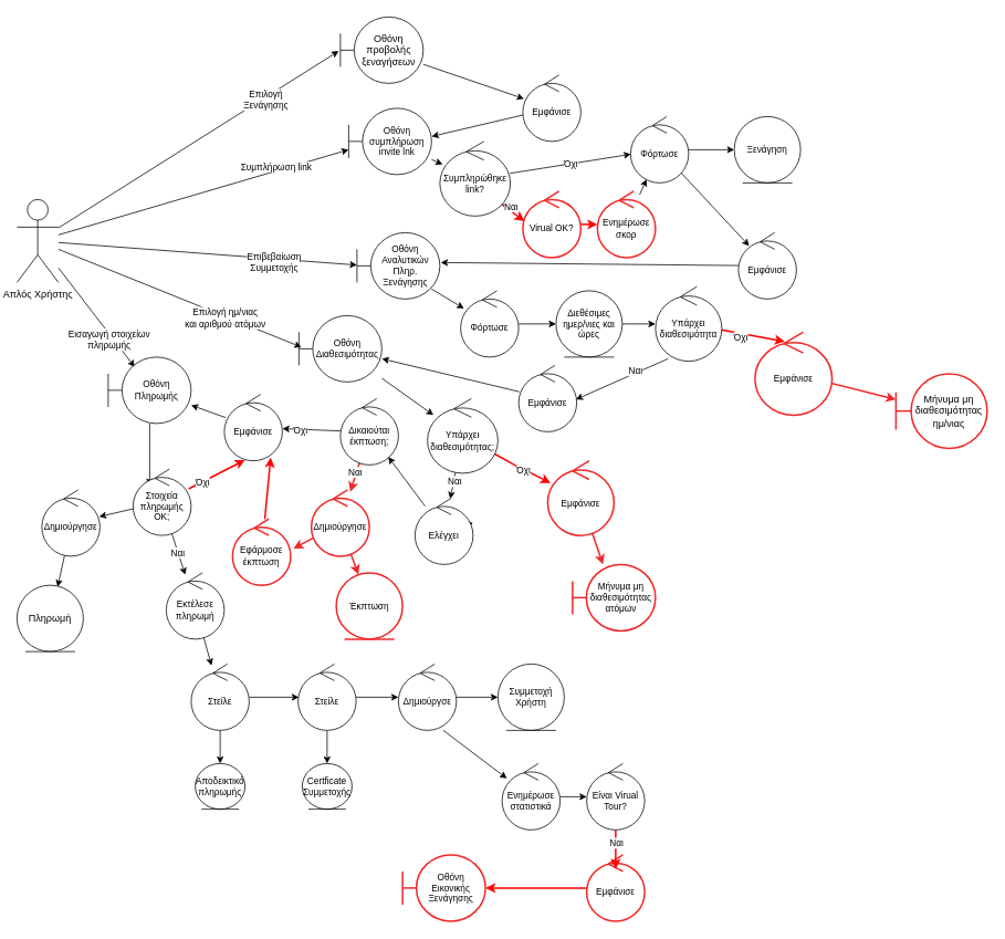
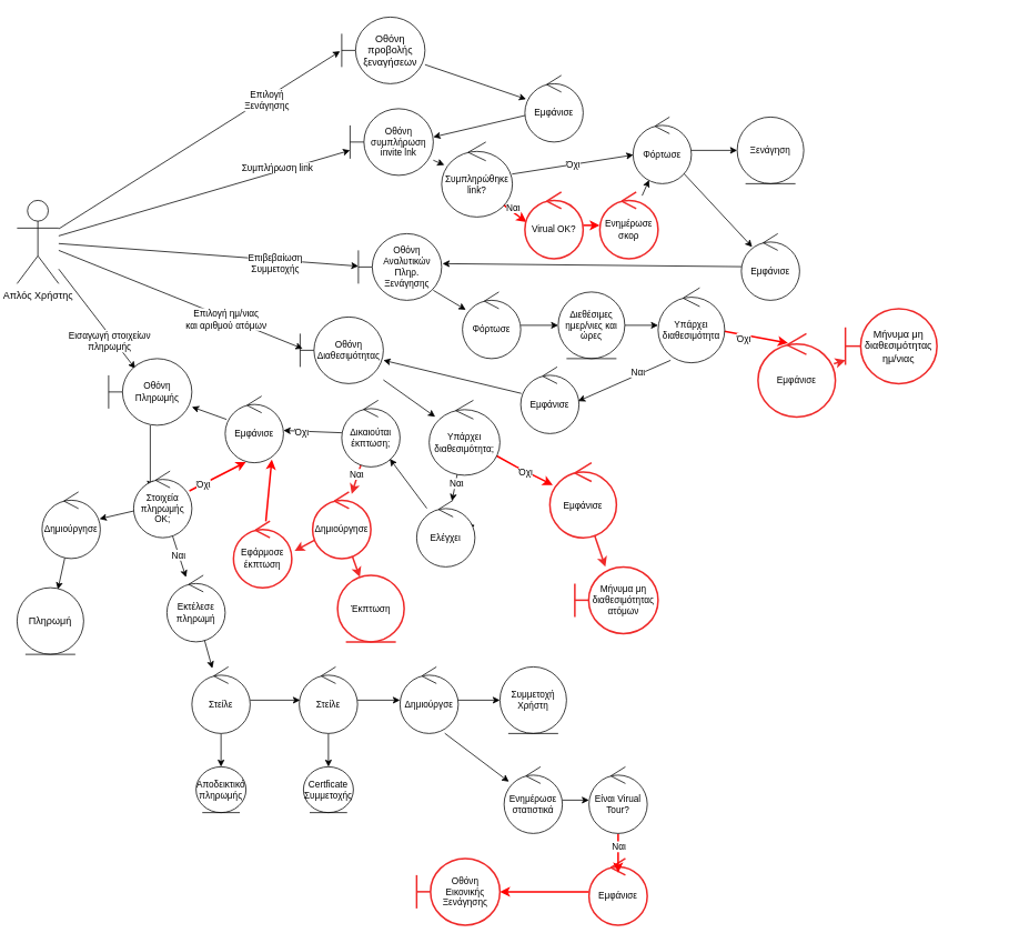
- <mxCell id="96" value="&lt;div&gt;Μήνυμα μη διαθεσιμότητας&lt;/div&gt;&lt;div&gt;ημ/νιας&lt;br&gt;&lt;/div&gt;" style="shape=umlBoundary;whiteSpace=wrap;html=1;strokeColor=#ef2929;strokeWidth=2;" vertex="1" parent="1"><mxGeometry x="1080" y="450" width="110" height="90" as="geometry" /></mxCell>
+ <mxCell id="96" value="&lt;div&gt;Μήνυμα μη διαθεσιμότητας&lt;/div&gt;&lt;div&gt;ημ/νιας&lt;br&gt;&lt;/div&gt;" style="shape=umlBoundary;whiteSpace=wrap;html=1;strokeColor=#ef2929;strokeWidth=2;" vertex="1" parent="1"><mxGeometry x="1015" y="370" width="110" height="90" as="geometry" /></mxCell>
- <mxCell id="38" value="Υπάρχει διαθεσιμότητας;" style="ellipse;shape=umlControl;whiteSpace=wrap;html=1;fontFamily=Helvetica;fontSize=11;fontColor=default;" parent="1" vertex="1"><mxGeometry x="515" y="480" width="85" height="90" as="geometry" /></mxCell>
+ <mxCell id="38" value="Υπάρχει διαθεσιμότητα;" style="ellipse;shape=umlControl;whiteSpace=wrap;html=1;fontFamily=Helvetica;fontSize=11;fontColor=default;" parent="1" vertex="1"><mxGeometry x="515" y="480" width="85" height="90" as="geometry" /></mxCell>
- <mxCell id="71" value="Οθόνη Εικονικής Ξενάγησης" style="shape=umlBoundary;whiteSpace=wrap;html=1;fontFamily=Helvetica;fontSize=11;fontColor=default;strokeColor=#ef2929;strokeWidth=2;" parent="1" vertex="1"><mxGeometry x="485" y="1030" width="100" height="80" as="geometry" /></mxCell>
+ <mxCell id="71" value="Οθόνη Εικονικής Ξενάγησης" style="shape=umlBoundary;whiteSpace=wrap;html=1;fontFamily=Helvetica;fontSize=11;fontColor=default;strokeColor=#ef2929;strokeWidth=2;" parent="1" vertex="1"><mxGeometry x="500" y="1030" width="100" height="80" as="geometry" /></mxCell>
